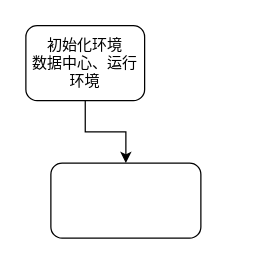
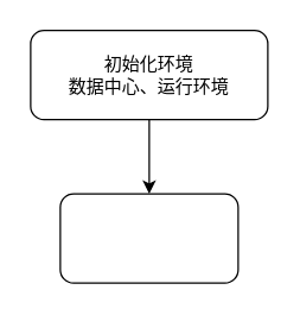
- <mxCell id="3" value="初始化环境&lt;br&gt;数据中心、运行环境" style="rounded=1;whiteSpace=wrap;html=1;" vertex="1" parent="1"><mxGeometry x="20" y="20" width="95" height="60" as="geometry" /></mxCell>
+ <mxCell id="3" value="初始化环境&lt;br&gt;数据中心、运行环境" style="rounded=1;whiteSpace=wrap;html=1;" vertex="1" parent="1"><mxGeometry x="20" y="20" width="160" height="60" as="geometry" /></mxCell>
